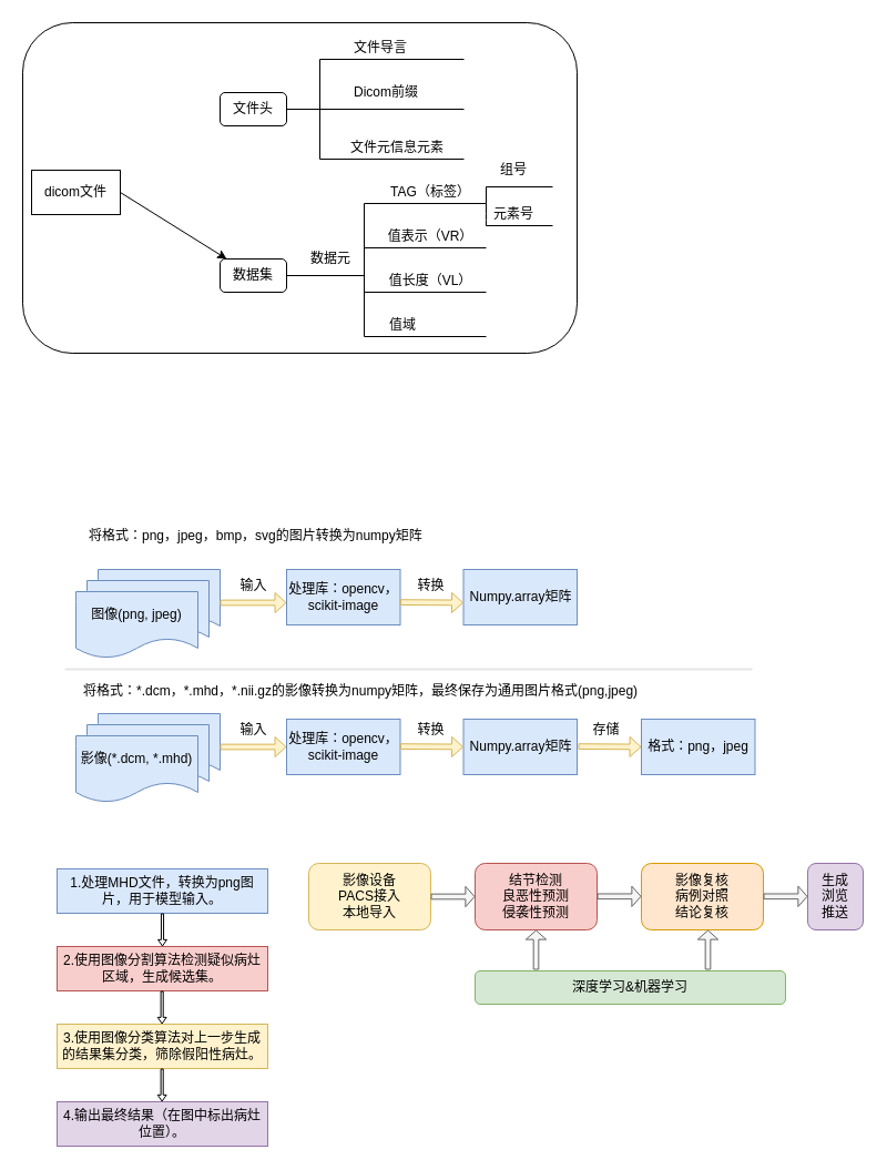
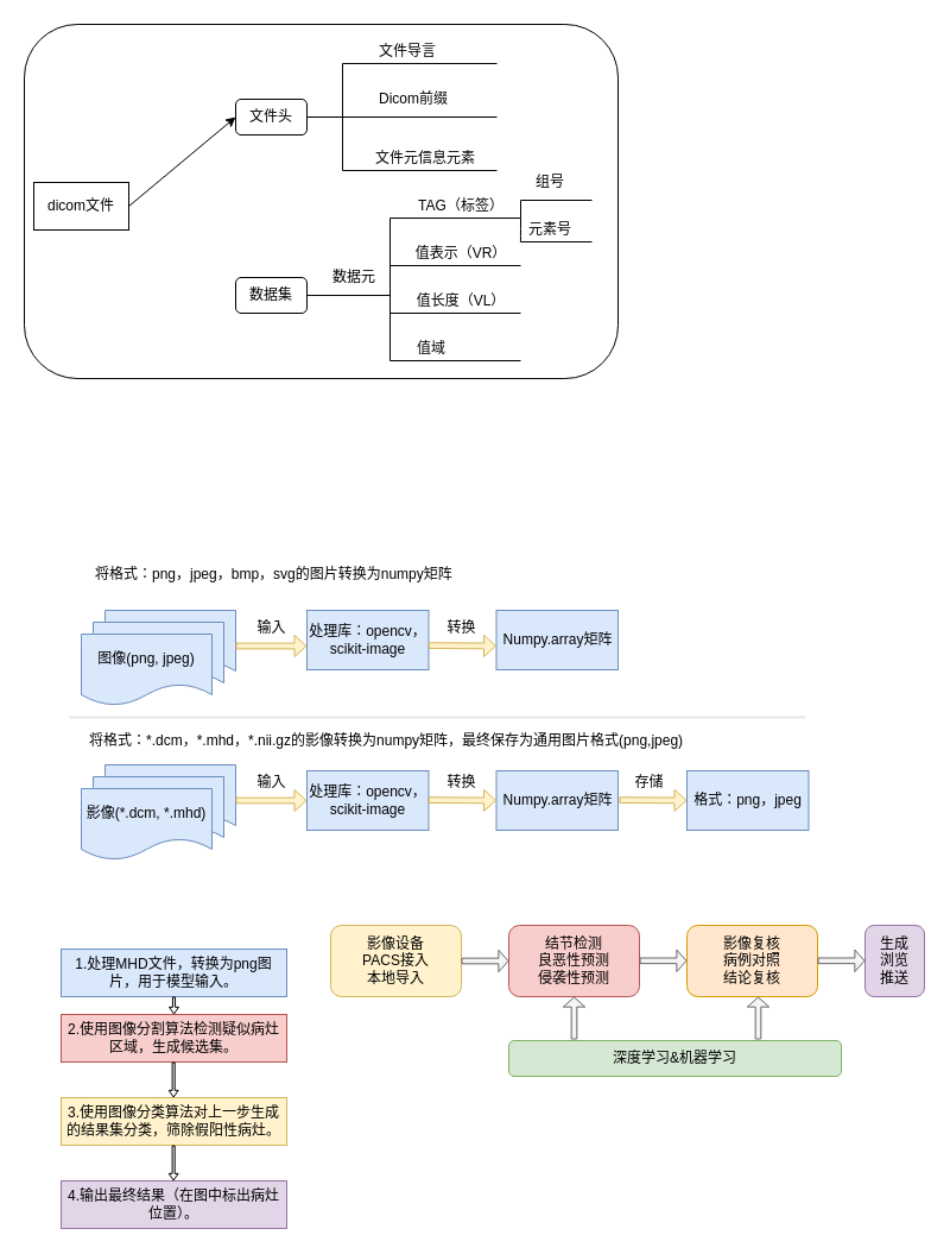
- <mxCell id="6" value="" style="endArrow=classic;html=1;exitX=1;exitY=0.5;exitDx=0;exitDy=0;" parent="1" source="3" target="5" edge="1"><mxGeometry width="50" height="50" relative="1" as="geometry"><mxPoint x="418" y="353" as="sourcePoint" /><mxPoint x="468" y="303" as="targetPoint" /></mxGeometry></mxCell>
+ <mxCell id="6" value="" style="endArrow=classic;html=1;exitX=1;exitY=0.5;exitDx=0;exitDy=0;entryX=0;entryY=0.5;entryDx=0;entryDy=0;" parent="1" source="3" target="4" edge="1"><mxGeometry width="50" height="50" relative="1" as="geometry"><mxPoint x="418" y="353" as="sourcePoint" /><mxPoint x="468" y="303" as="targetPoint" /></mxGeometry></mxCell>
- <mxCell id="64" value="1.处理MHD文件，转换为png图片，用于模型输入。" style="rounded=0;whiteSpace=wrap;html=1;strokeWidth=1;fillColor=#dae8fc;strokeColor=#6c8ebf;" vertex="1" parent="1"><mxGeometry x="51" y="783" width="190" height="40" as="geometry" /></mxCell>
+ <mxCell id="64" value="1.处理MHD文件，转换为png图片，用于模型输入。" style="rounded=0;whiteSpace=wrap;html=1;strokeWidth=1;fillColor=#dae8fc;strokeColor=#6c8ebf;" vertex="1" parent="1"><mxGeometry x="51" y="798" width="190" height="40" as="geometry" /></mxCell>
